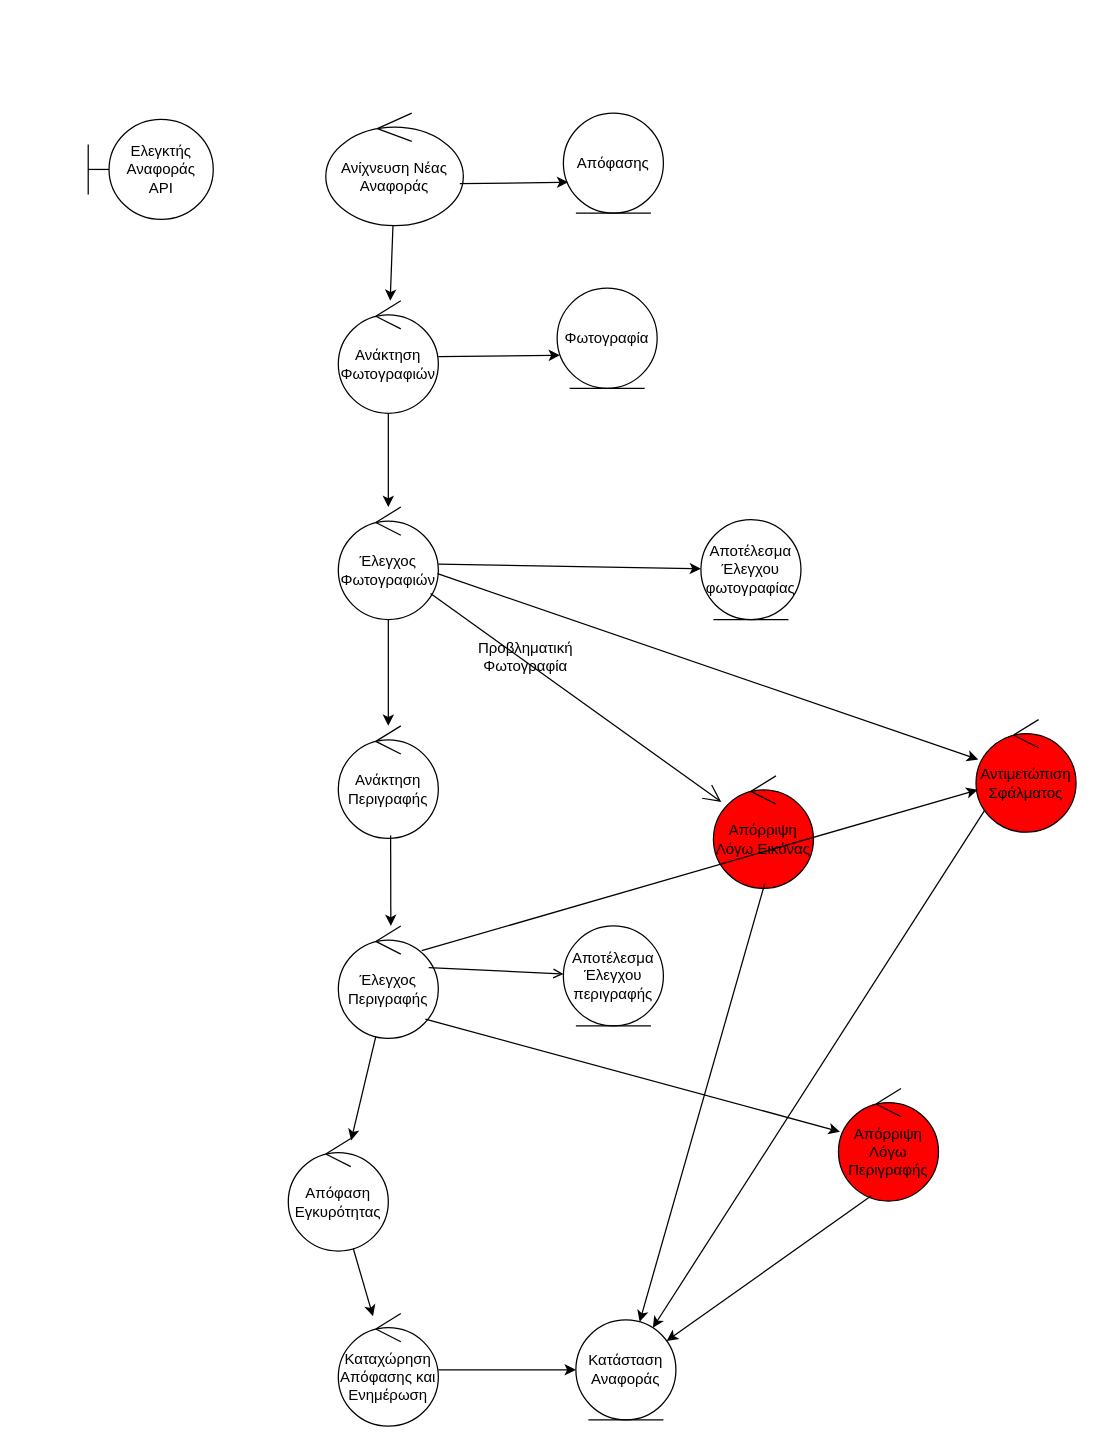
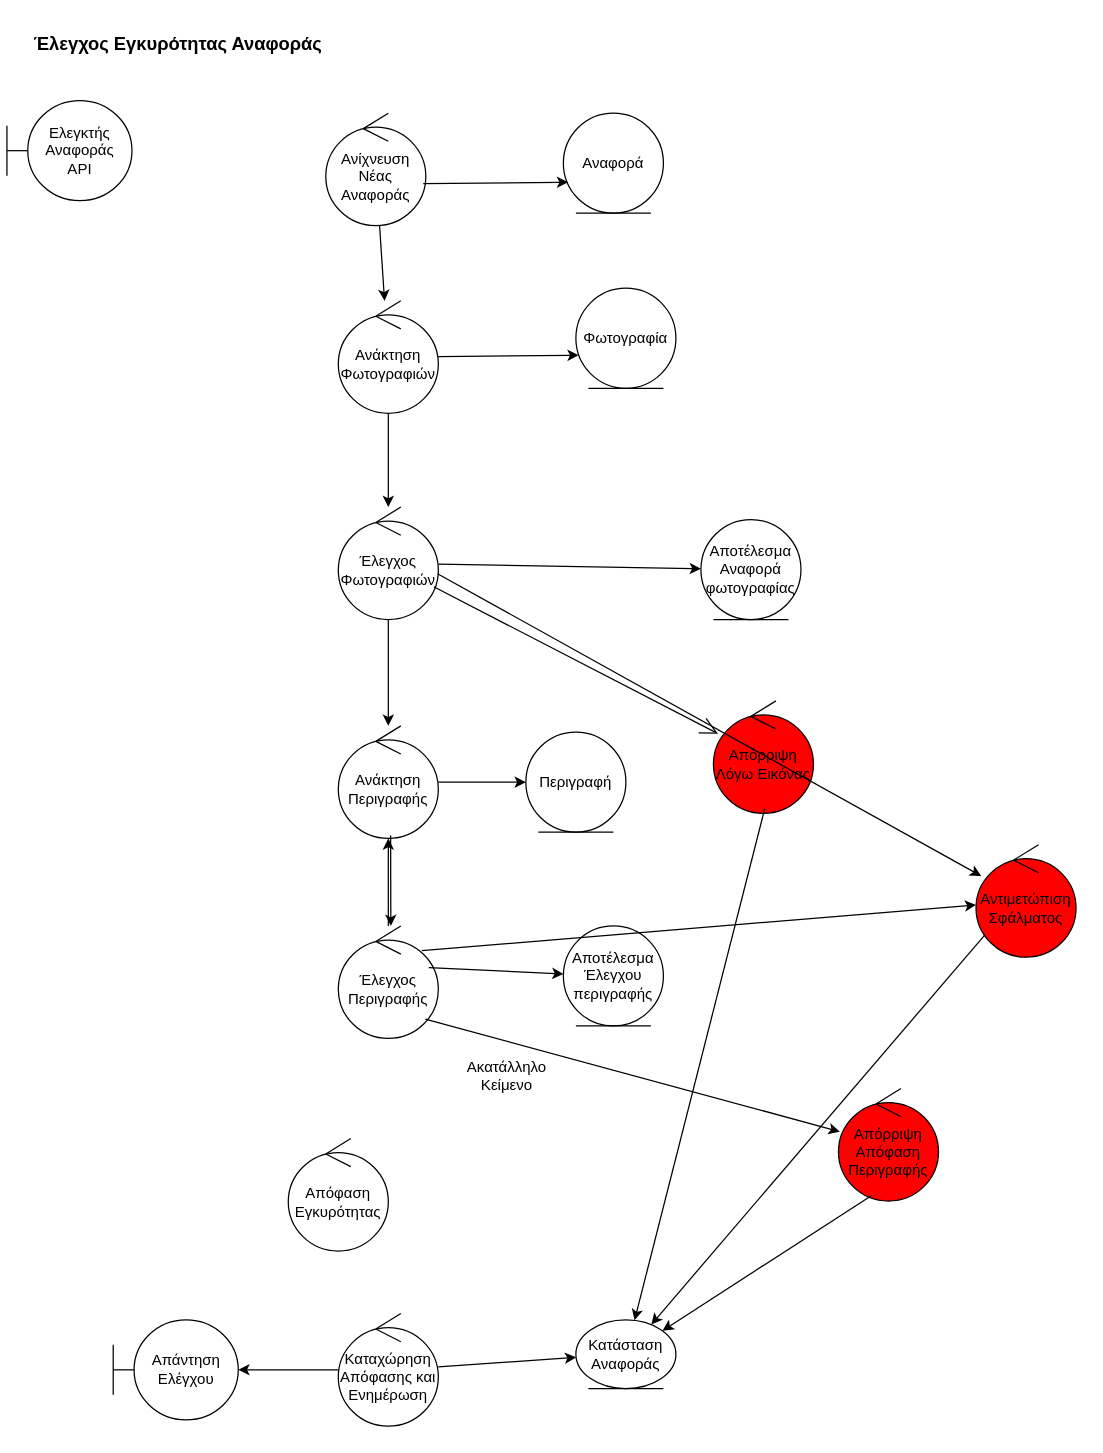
+ <mxCell id="38" value="&lt;span id=&quot;docs-internal-guid-3542dd54-7fff-eae4-3d0b-b163b9fc196f&quot;&gt;&lt;span style=&quot;font-size: 11pt; font-family: Arial, sans-serif; background-color: transparent; font-weight: 700; font-variant-numeric: normal; font-variant-east-asian: normal; font-variant-alternates: normal; font-variant-position: normal; font-variant-emoji: normal; vertical-align: baseline; white-space-collapse: preserve;&quot;&gt;&amp;nbsp;Έλεγχος Εγκυρότητας Αναφοράς&lt;/span&gt;&lt;/span&gt;" style="text;html=1;align=center;verticalAlign=middle;whiteSpace=wrap;rounded=0;" vertex="1" parent="1"><mxGeometry x="20" y="20" width="240" height="30" as="geometry" /></mxCell>
- <mxCell id="4" value="Απόφασης" style="ellipse;shape=umlEntity;whiteSpace=wrap;html=1;" vertex="1" parent="1"><mxGeometry x="450" y="90" width="80" height="80" as="geometry" /></mxCell>
+ <mxCell id="4" value="Αναφορά" style="ellipse;shape=umlEntity;whiteSpace=wrap;html=1;" vertex="1" parent="1"><mxGeometry x="450" y="90" width="80" height="80" as="geometry" /></mxCell>
- <mxCell id="2" value="Ελεγκτής Αναφοράς&lt;div&gt;API&lt;/div&gt;" style="shape=umlBoundary;whiteSpace=wrap;html=1;" vertex="1" parent="1"><mxGeometry x="70" y="95" width="100" height="80" as="geometry" /></mxCell>
+ <mxCell id="2" value="Ελεγκτής Αναφοράς&lt;div&gt;API&lt;/div&gt;" style="shape=umlBoundary;whiteSpace=wrap;html=1;" vertex="1" parent="1"><mxGeometry x="5" y="80" width="100" height="80" as="geometry" /></mxCell>
- <mxCell id="3" value="Ανίχνευση Νέας Αναφοράς" style="ellipse;shape=umlControl;whiteSpace=wrap;html=1;" vertex="1" parent="1"><mxGeometry x="260" y="90" width="110" height="90" as="geometry" /></mxCell>
+ <mxCell id="3" value="Ανίχνευση Νέας Αναφοράς" style="ellipse;shape=umlControl;whiteSpace=wrap;html=1;" vertex="1" parent="1"><mxGeometry x="260" y="90" width="80" height="90" as="geometry" /></mxCell>
- <mxCell id="7" value="Φωτογραφία" style="ellipse;shape=umlEntity;whiteSpace=wrap;html=1;" vertex="1" parent="1"><mxGeometry x="445" y="230" width="80" height="80" as="geometry" /></mxCell>
+ <mxCell id="7" value="Φωτογραφία" style="ellipse;shape=umlEntity;whiteSpace=wrap;html=1;" vertex="1" parent="1"><mxGeometry x="460" y="230" width="80" height="80" as="geometry" /></mxCell>
- <mxCell id="8" value="Αποτέλεσμα Έλεγχου φωτογραφίας" style="ellipse;shape=umlEntity;whiteSpace=wrap;html=1;" vertex="1" parent="1"><mxGeometry x="560" y="415" width="80" height="80" as="geometry" /></mxCell>
+ <mxCell id="8" value="Αποτέλεσμα Αναφορά φωτογραφίας" style="ellipse;shape=umlEntity;whiteSpace=wrap;html=1;" vertex="1" parent="1"><mxGeometry x="560" y="415" width="80" height="80" as="geometry" /></mxCell>
- <mxCell id="32" value="Προβληματική Φωτογραφία" style="text;html=1;align=center;verticalAlign=middle;whiteSpace=wrap;rounded=0;" vertex="1" parent="1"><mxGeometry x="370" y="500" width="100" height="50" as="geometry" /></mxCell>
- <mxCell id="39" value="Αντιμετώπιση Σφάλματος" style="ellipse;shape=umlControl;whiteSpace=wrap;html=1;fillColor=#FF0000;" vertex="1" parent="1"><mxGeometry x="780" y="575" width="80" height="90" as="geometry" /></mxCell>
+ <mxCell id="39" value="Αντιμετώπιση Σφάλματος" style="ellipse;shape=umlControl;whiteSpace=wrap;html=1;fillColor=#FF0000;" vertex="1" parent="1"><mxGeometry x="780" y="675" width="80" height="90" as="geometry" /></mxCell>
+ <mxCell id="23" value="" style="endArrow=classic;html=1;rounded=0;" edge="1" parent="1" source="9" target="11"><mxGeometry width="50" height="50" relative="1" as="geometry"><mxPoint x="360" y="520" as="sourcePoint" /><mxPoint x="410" y="470" as="targetPoint" /></mxGeometry></mxCell>
+ <mxCell id="11" value="Περιγραφή" style="ellipse;shape=umlEntity;whiteSpace=wrap;html=1;" vertex="1" parent="1"><mxGeometry x="420" y="585" width="80" height="80" as="geometry" /></mxCell>
- <mxCell id="30" value="Απόρριψη Λόγω Εικόνας" style="ellipse;shape=umlControl;whiteSpace=wrap;html=1;fillColor=#FF0000;" vertex="1" parent="1"><mxGeometry x="570" y="620" width="80" height="90" as="geometry" /></mxCell>
+ <mxCell id="30" value="Απόρριψη Λόγω Εικόνας" style="ellipse;shape=umlControl;whiteSpace=wrap;html=1;fillColor=#FF0000;" vertex="1" parent="1"><mxGeometry x="570" y="560" width="80" height="90" as="geometry" /></mxCell>
- <mxCell id="25" value="" style="endArrow=open;html=1;rounded=0;exitX=0.904;exitY=0.371;exitDx=0;exitDy=0;exitPerimeter=0;" edge="1" parent="1" source="10" target="12"><mxGeometry width="50" height="50" relative="1" as="geometry"><mxPoint x="350" y="750" as="sourcePoint" /><mxPoint x="470" y="750" as="targetPoint" /></mxGeometry></mxCell>
+ <mxCell id="25" value="" style="endArrow=classic;html=1;rounded=0;exitX=0.904;exitY=0.371;exitDx=0;exitDy=0;exitPerimeter=0;" edge="1" parent="1" source="10" target="12"><mxGeometry width="50" height="50" relative="1" as="geometry"><mxPoint x="350" y="750" as="sourcePoint" /><mxPoint x="470" y="750" as="targetPoint" /></mxGeometry></mxCell>
+ <mxCell id="36" value="Ακατάλληλο Κείμενο" style="text;html=1;align=center;verticalAlign=middle;whiteSpace=wrap;rounded=0;" vertex="1" parent="1"><mxGeometry x="370" y="840" width="70" height="40" as="geometry" /></mxCell>
- <mxCell id="26" value="" style="endArrow=classic;html=1;rounded=0;" edge="1" parent="1" source="10" target="13"><mxGeometry width="50" height="50" relative="1" as="geometry"><mxPoint x="420" y="1020" as="sourcePoint" /><mxPoint x="470" y="970" as="targetPoint" /></mxGeometry></mxCell>
+ <mxCell id="26" value="" style="endArrow=classic;html=1;rounded=0;" edge="1" parent="1" source="10" target="9"><mxGeometry width="50" height="50" relative="1" as="geometry"><mxPoint x="420" y="1020" as="sourcePoint" /><mxPoint x="470" y="970" as="targetPoint" /></mxGeometry></mxCell>
- <mxCell id="34" value="Απόρριψη Λόγω Περιγραφής" style="ellipse;shape=umlControl;whiteSpace=wrap;html=1;fillColor=#FF0000;" vertex="1" parent="1"><mxGeometry x="670" y="870" width="80" height="90" as="geometry" /></mxCell>
+ <mxCell id="34" value="Απόρριψη Απόφαση Περιγραφής" style="ellipse;shape=umlControl;whiteSpace=wrap;html=1;fillColor=#FF0000;" vertex="1" parent="1"><mxGeometry x="670" y="870" width="80" height="90" as="geometry" /></mxCell>
- <mxCell id="27" value="" style="endArrow=classic;html=1;rounded=0;" edge="1" parent="1" source="13" target="14"><mxGeometry width="50" height="50" relative="1" as="geometry"><mxPoint x="420" y="1020" as="sourcePoint" /><mxPoint x="470" y="970" as="targetPoint" /></mxGeometry></mxCell>
+ <mxCell id="16" value="Απάντηση Ελέγχου" style="shape=umlBoundary;whiteSpace=wrap;html=1;" vertex="1" parent="1"><mxGeometry x="90" y="1055" width="100" height="80" as="geometry" /></mxCell>
+ <mxCell id="29" value="" style="endArrow=classic;html=1;rounded=0;" edge="1" parent="1" source="14" target="16"><mxGeometry width="50" height="50" relative="1" as="geometry"><mxPoint x="420" y="1130" as="sourcePoint" /><mxPoint x="470" y="1080" as="targetPoint" /></mxGeometry></mxCell>
- <mxCell id="15" value="Κατάσταση Αναφοράς" style="ellipse;shape=umlEntity;whiteSpace=wrap;html=1;" vertex="1" parent="1"><mxGeometry x="460" y="1055" width="80" height="80" as="geometry" /></mxCell>
+ <mxCell id="15" value="Κατάσταση Αναφοράς" style="ellipse;shape=umlEntity;whiteSpace=wrap;html=1;" vertex="1" parent="1"><mxGeometry x="460" y="1055" width="80" height="55" as="geometry" /></mxCell>
